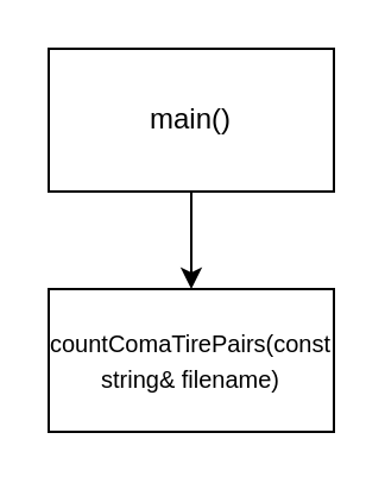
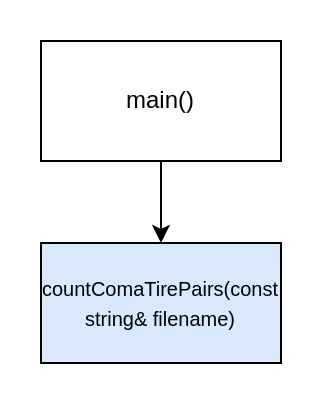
- <mxCell id="4" value="&lt;font style=&quot;font-size: 10px;&quot;&gt;countComaTirePairs(const string&amp;amp; filename)&lt;/font&gt;" style="rounded=0;whiteSpace=wrap;html=1;" vertex="1" parent="1"><mxGeometry x="20" y="121" width="120" height="60" as="geometry" /></mxCell>
+ <mxCell id="4" value="&lt;font style=&quot;font-size: 10px;&quot;&gt;countComaTirePairs(const string&amp;amp; filename)&lt;/font&gt;" style="rounded=0;whiteSpace=wrap;html=1;fillColor=#dae8fc;" vertex="1" parent="1"><mxGeometry x="20" y="121" width="120" height="60" as="geometry" /></mxCell>
